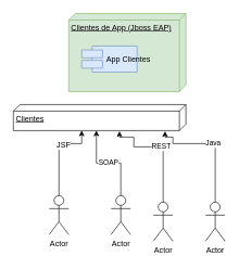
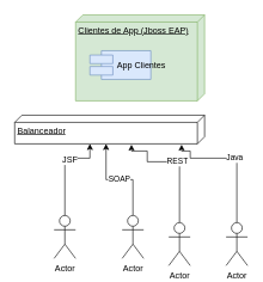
- <mxCell id="11" value="Clientes" style="verticalAlign=top;align=left;spacingTop=8;spacingLeft=2;spacingRight=12;shape=cube;size=10;direction=south;fontStyle=4;html=1;" vertex="1" parent="1"><mxGeometry x="20" y="160" width="265" height="40" as="geometry" /></mxCell>
+ <mxCell id="11" value="Balanceador" style="verticalAlign=top;align=left;spacingTop=8;spacingLeft=2;spacingRight=12;shape=cube;size=10;direction=south;fontStyle=4;html=1;" vertex="1" parent="1"><mxGeometry x="20" y="160" width="265" height="40" as="geometry" /></mxCell>
